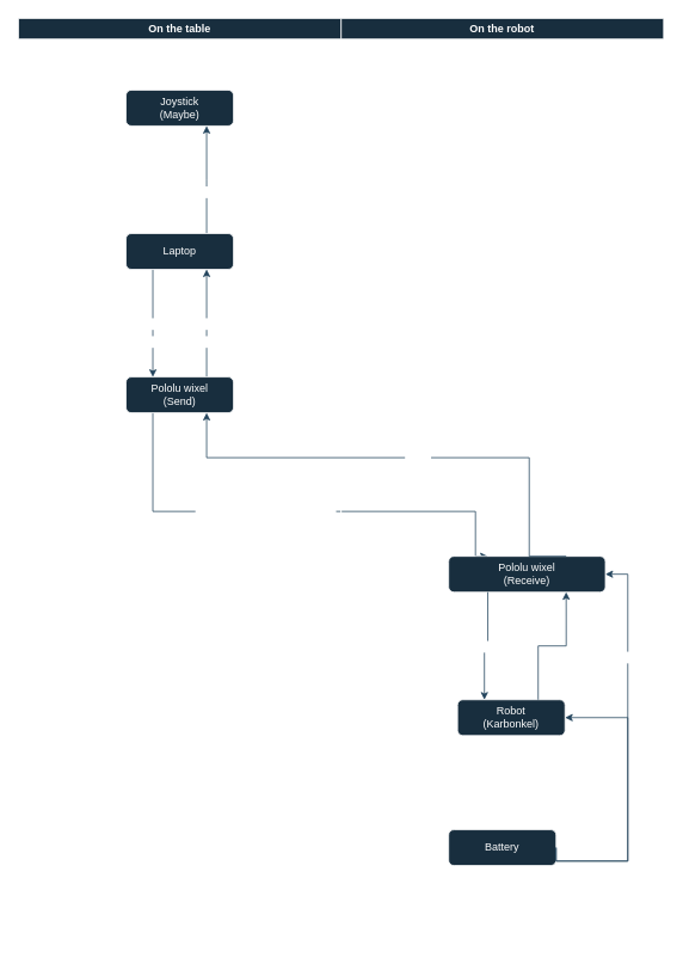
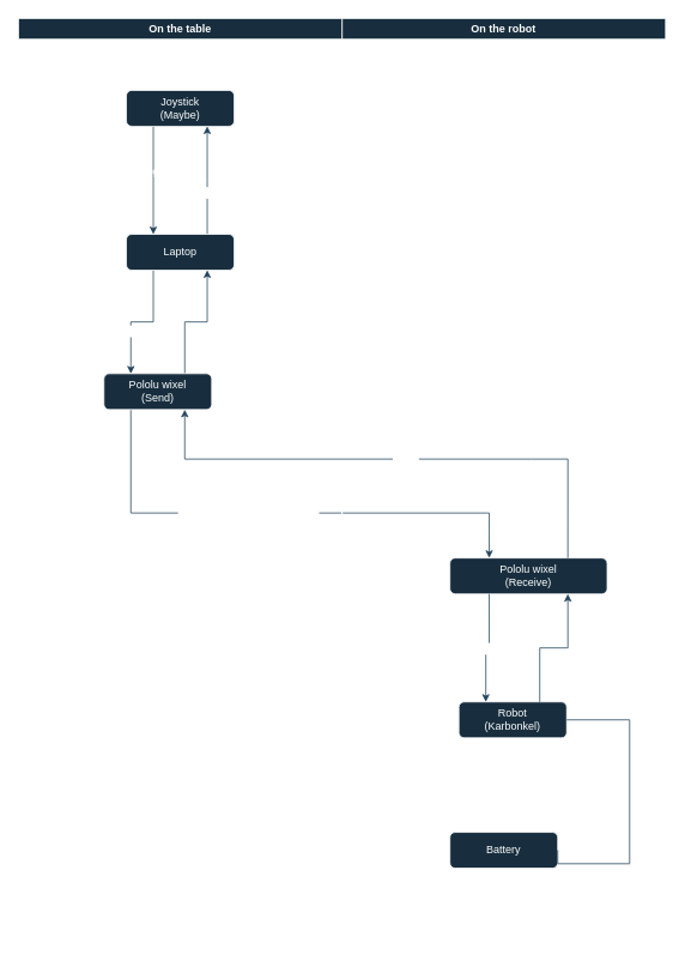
+ <mxCell id="8" style="edgeStyle=orthogonalEdgeStyle;rounded=0;orthogonalLoop=1;jettySize=auto;html=1;exitX=0.25;exitY=1;exitDx=0;exitDy=0;entryX=0.25;entryY=0;entryDx=0;entryDy=0;strokeColor=#23445D;fontColor=default;labelBackgroundColor=none;" parent="1" source="10" target="7" edge="1"><mxGeometry relative="1" as="geometry" /></mxCell>
+ <mxCell id="9" value="Analog data" style="edgeLabel;html=1;align=center;verticalAlign=middle;resizable=0;points=[];fontColor=#FFFFFF;labelBackgroundColor=none;" parent="8" vertex="1" connectable="0"><mxGeometry x="-0.214" y="-1" relative="1" as="geometry"><mxPoint x="1" y="3" as="offset" /></mxGeometry></mxCell>
- <mxCell id="16" value="Pololu wixel&lt;br&gt;(Send)" style="rounded=1;whiteSpace=wrap;html=1;strokeColor=#FFFFFF;fontColor=#FFFFFF;fillColor=#182E3E;labelBackgroundColor=none;" parent="1" vertex="1"><mxGeometry x="140" y="420" width="120" height="40" as="geometry" /></mxCell>
+ <mxCell id="16" value="Pololu wixel&lt;br&gt;(Send)" style="rounded=1;whiteSpace=wrap;html=1;strokeColor=#FFFFFF;fontColor=#FFFFFF;fillColor=#182E3E;labelBackgroundColor=none;" parent="1" vertex="1"><mxGeometry x="115" y="415" width="120" height="40" as="geometry" /></mxCell>
- <mxCell id="30" style="edgeStyle=orthogonalEdgeStyle;rounded=0;orthogonalLoop=1;jettySize=auto;html=1;exitX=1;exitY=0.5;exitDx=0;exitDy=0;entryX=1;entryY=0.5;entryDx=0;entryDy=0;strokeColor=#23445D;" parent="1" source="29" target="18" edge="1"><mxGeometry relative="1" as="geometry"><Array as="points"><mxPoint x="700" y="960" /><mxPoint x="700" y="640" /></Array></mxGeometry></mxCell>
- <mxCell id="31" style="edgeStyle=orthogonalEdgeStyle;rounded=0;orthogonalLoop=1;jettySize=auto;html=1;exitX=1;exitY=0.5;exitDx=0;exitDy=0;entryX=1;entryY=0.5;entryDx=0;entryDy=0;strokeColor=#23445D;" parent="1" source="29" target="19" edge="1"><mxGeometry relative="1" as="geometry"><Array as="points"><mxPoint x="700" y="960" /><mxPoint x="700" y="800" /></Array></mxGeometry></mxCell>
+ <mxCell id="31" style="edgeStyle=orthogonalEdgeStyle;rounded=0;orthogonalLoop=1;jettySize=auto;html=1;exitX=1;exitY=0.5;exitDx=0;exitDy=0;entryX=1;entryY=0.5;entryDx=0;entryDy=0;strokeColor=#23445D;endArrow=none;" parent="1" source="29" target="19" edge="1"><mxGeometry relative="1" as="geometry"><Array as="points"><mxPoint x="700" y="960" /><mxPoint x="700" y="800" /></Array></mxGeometry></mxCell>
